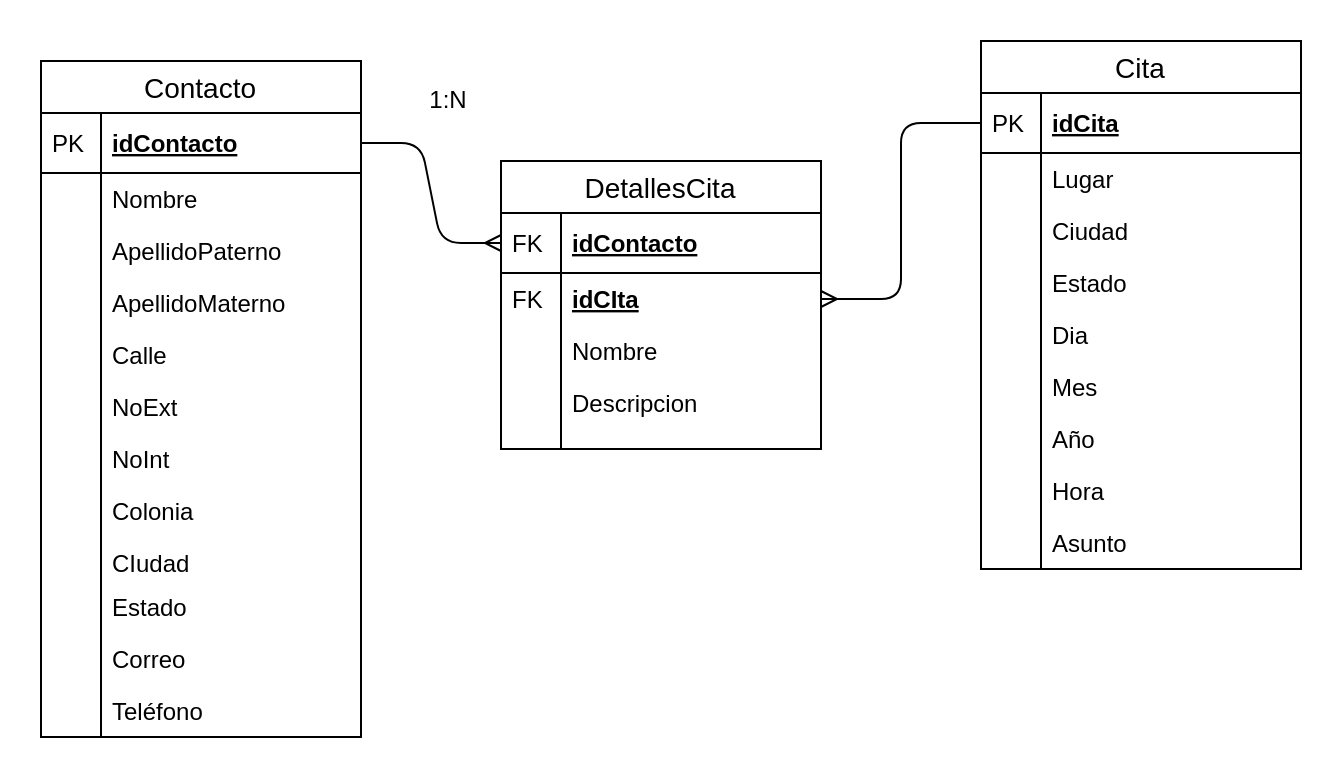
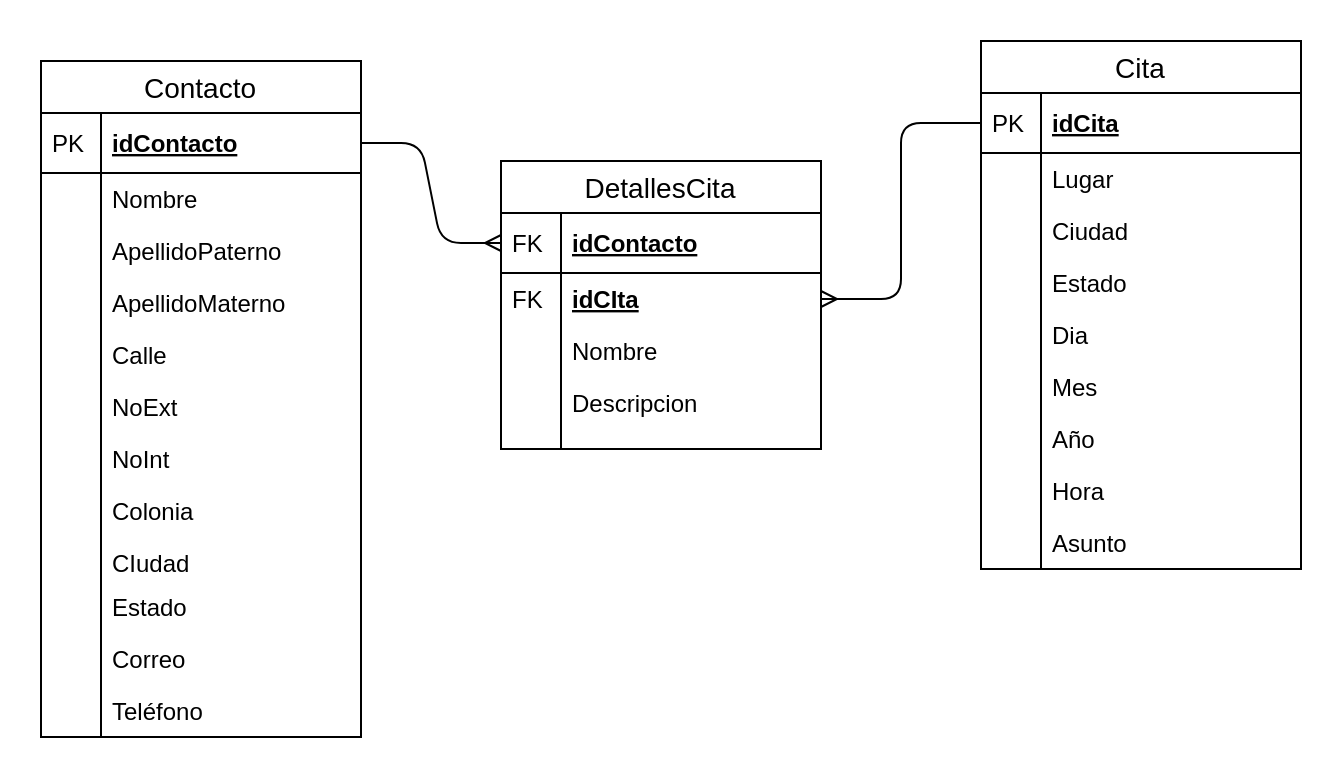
- <mxCell id="59" value="1:N" style="text;html=1;strokeColor=none;fillColor=none;align=center;verticalAlign=middle;whiteSpace=wrap;rounded=0;" vertex="1" parent="1"><mxGeometry x="204" y="40" width="40" height="20" as="geometry" /></mxCell>
